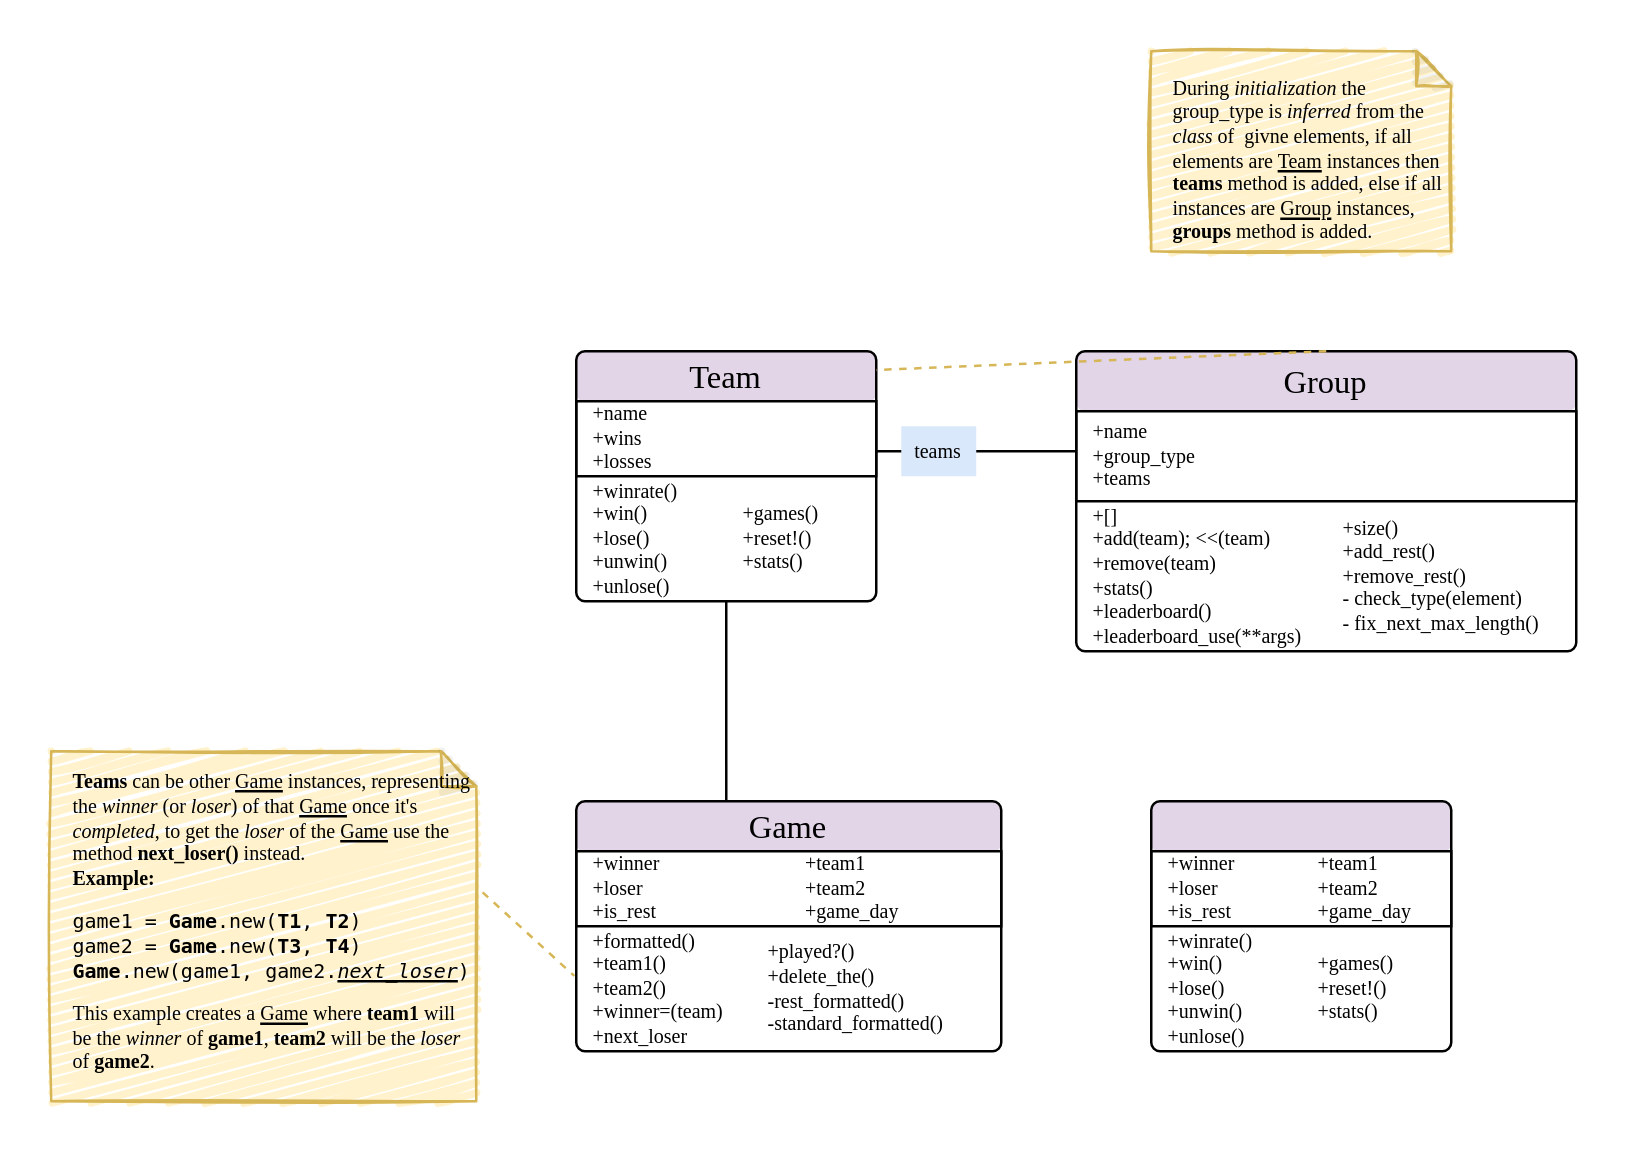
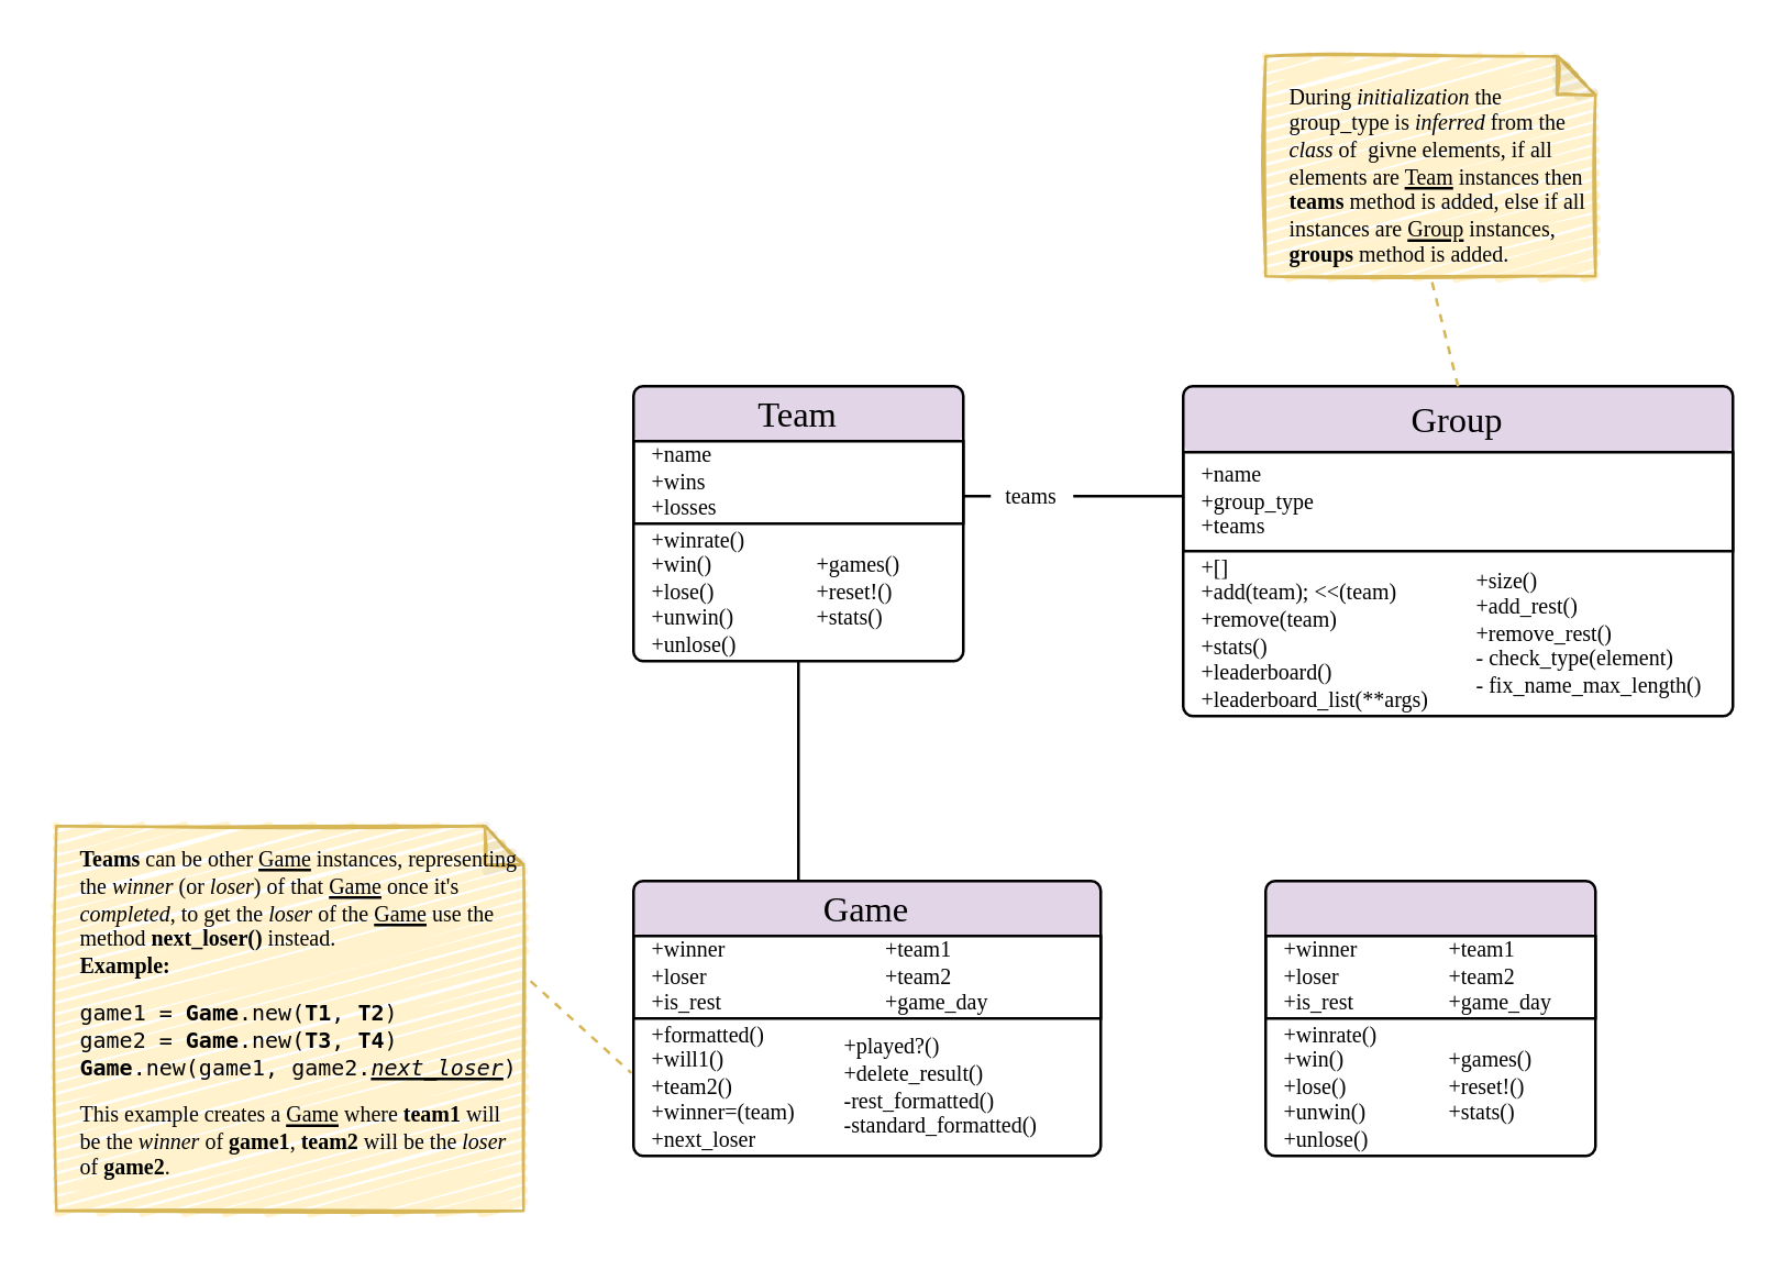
- <mxCell id="21" value="" style="endArrow=none;dashed=1;html=1;fontFamily=Fira Sans;fontSize=8;exitX=0.5;exitY=0;exitDx=0;exitDy=0;fillColor=#fff2cc;strokeColor=#d6b656;" edge="1" parent="1" source="14" target="6"><mxGeometry width="50" height="50" relative="1" as="geometry"><mxPoint x="420" y="230" as="sourcePoint" /><mxPoint x="470" y="180" as="targetPoint" /></mxGeometry></mxCell>
+ <mxCell id="21" value="" style="endArrow=none;dashed=1;html=1;fontFamily=Fira Sans;fontSize=8;entryX=0.5;entryY=1;entryDx=0;entryDy=0;entryPerimeter=0;exitX=0.5;exitY=0;exitDx=0;exitDy=0;fillColor=#fff2cc;strokeColor=#d6b656;" edge="1" parent="1" source="14" target="20"><mxGeometry width="50" height="50" relative="1" as="geometry"><mxPoint x="420" y="230" as="sourcePoint" /><mxPoint x="470" y="180" as="targetPoint" /></mxGeometry></mxCell>
- <mxCell id="19" value="&lt;font face=&quot;Fira Sans&quot;&gt;teams&lt;/font&gt;" style="rounded=0;whiteSpace=wrap;html=1;comic=0;sketch=0;fontSize=8;strokeColor=none;fillColor=#dae8fc;" vertex="1" parent="1"><mxGeometry x="360" y="170" width="30" height="20" as="geometry" /></mxCell>
+ <mxCell id="19" value="&lt;font face=&quot;Fira Sans&quot;&gt;teams&lt;/font&gt;" style="rounded=0;whiteSpace=wrap;html=1;comic=0;sketch=0;fontSize=8;strokeColor=none;" vertex="1" parent="1"><mxGeometry x="360" y="170" width="30" height="20" as="geometry" /></mxCell>
- <mxCell id="15" value="&lt;span style=&quot;font-size: 8px&quot;&gt;+[]&lt;br style=&quot;font-size: 8px&quot;&gt;+add(team); &amp;lt;&amp;lt;(team)&lt;br style=&quot;font-size: 8px&quot;&gt;+remove(team)&lt;br style=&quot;font-size: 8px&quot;&gt;+stats()&lt;br style=&quot;font-size: 8px&quot;&gt;+leaderboard()&lt;br&gt;&lt;/span&gt;+leaderboard_use(**args)" style="rounded=0;whiteSpace=wrap;html=1;comic=0;sketch=0;fillColor=none;strokeColor=none;align=left;fontSize=8;spacingLeft=5;fontFamily=Fira Sans;" vertex="1" parent="11"><mxGeometry y="60" width="110" height="60" as="geometry" /></mxCell>
+ <mxCell id="15" value="&lt;span style=&quot;font-size: 8px&quot;&gt;+[]&lt;br style=&quot;font-size: 8px&quot;&gt;+add(team); &amp;lt;&amp;lt;(team)&lt;br style=&quot;font-size: 8px&quot;&gt;+remove(team)&lt;br style=&quot;font-size: 8px&quot;&gt;+stats()&lt;br style=&quot;font-size: 8px&quot;&gt;+leaderboard()&lt;br&gt;&lt;/span&gt;+leaderboard_list(**args)" style="rounded=0;whiteSpace=wrap;html=1;comic=0;sketch=0;fillColor=none;strokeColor=none;align=left;fontSize=8;spacingLeft=5;fontFamily=Fira Sans;" vertex="1" parent="11"><mxGeometry y="60" width="110" height="60" as="geometry" /></mxCell>
- <mxCell id="17" value="&lt;span style=&quot;font-size: 8px&quot;&gt;+size()&lt;br style=&quot;font-size: 8px&quot;&gt;+add_rest()&lt;br&gt;+remove_rest()&lt;br&gt;- check_type(element)&lt;br&gt;- fix_next_max_length()&lt;br style=&quot;font-size: 8px&quot;&gt;&lt;/span&gt;" style="rounded=0;whiteSpace=wrap;html=1;comic=0;sketch=0;fillColor=none;strokeColor=none;align=left;fontSize=8;spacingLeft=5;fontFamily=Fira Sans;" vertex="1" parent="11"><mxGeometry x="100" y="60" width="100" height="60" as="geometry" /></mxCell>
+ <mxCell id="17" value="&lt;span style=&quot;font-size: 8px&quot;&gt;+size()&lt;br style=&quot;font-size: 8px&quot;&gt;+add_rest()&lt;br&gt;+remove_rest()&lt;br&gt;- check_type(element)&lt;br&gt;- fix_name_max_length()&lt;br style=&quot;font-size: 8px&quot;&gt;&lt;/span&gt;" style="rounded=0;whiteSpace=wrap;html=1;comic=0;sketch=0;fillColor=none;strokeColor=none;align=left;fontSize=8;spacingLeft=5;fontFamily=Fira Sans;" vertex="1" parent="11"><mxGeometry x="100" y="60" width="100" height="60" as="geometry" /></mxCell>
- <mxCell id="27" value="&lt;span style=&quot;font-size: 8px&quot;&gt;+formatted()&lt;br style=&quot;font-size: 8px&quot;&gt;+team1()&lt;br style=&quot;font-size: 8px&quot;&gt;+team2()&lt;br style=&quot;font-size: 8px&quot;&gt;+winner=(team)&lt;br&gt;+next_loser&lt;br style=&quot;font-size: 8px&quot;&gt;&lt;/span&gt;" style="rounded=0;whiteSpace=wrap;html=1;comic=0;sketch=0;fillColor=none;strokeColor=none;align=left;fontSize=8;spacingLeft=5;fontFamily=Fira Sans;" vertex="1" parent="23"><mxGeometry y="50" width="79.333" height="50" as="geometry" /></mxCell>
+ <mxCell id="27" value="&lt;span style=&quot;font-size: 8px&quot;&gt;+formatted()&lt;br style=&quot;font-size: 8px&quot;&gt;+will1()&lt;br style=&quot;font-size: 8px&quot;&gt;+team2()&lt;br style=&quot;font-size: 8px&quot;&gt;+winner=(team)&lt;br&gt;+next_loser&lt;br style=&quot;font-size: 8px&quot;&gt;&lt;/span&gt;" style="rounded=0;whiteSpace=wrap;html=1;comic=0;sketch=0;fillColor=none;strokeColor=none;align=left;fontSize=8;spacingLeft=5;fontFamily=Fira Sans;" vertex="1" parent="23"><mxGeometry y="50" width="79.333" height="50" as="geometry" /></mxCell>
- <mxCell id="29" value="+played?()&lt;span style=&quot;font-size: 8px&quot;&gt;&lt;br&gt;+delete_the()&lt;br&gt;-rest_formatted()&lt;br style=&quot;font-size: 8px&quot;&gt;-standard_formatted()&lt;br style=&quot;font-size: 8px&quot;&gt;&lt;/span&gt;" style="rounded=0;whiteSpace=wrap;html=1;comic=0;sketch=0;fillColor=none;strokeColor=none;align=left;fontSize=8;spacingLeft=5;fontFamily=Fira Sans;" vertex="1" parent="23"><mxGeometry x="70" y="50" width="100" height="50" as="geometry" /></mxCell>
+ <mxCell id="29" value="+played?()&lt;span style=&quot;font-size: 8px&quot;&gt;&lt;br&gt;+delete_result()&lt;br&gt;-rest_formatted()&lt;br style=&quot;font-size: 8px&quot;&gt;-standard_formatted()&lt;br style=&quot;font-size: 8px&quot;&gt;&lt;/span&gt;" style="rounded=0;whiteSpace=wrap;html=1;comic=0;sketch=0;fillColor=none;strokeColor=none;align=left;fontSize=8;spacingLeft=5;fontFamily=Fira Sans;" vertex="1" parent="23"><mxGeometry x="70" y="50" width="100" height="50" as="geometry" /></mxCell>
